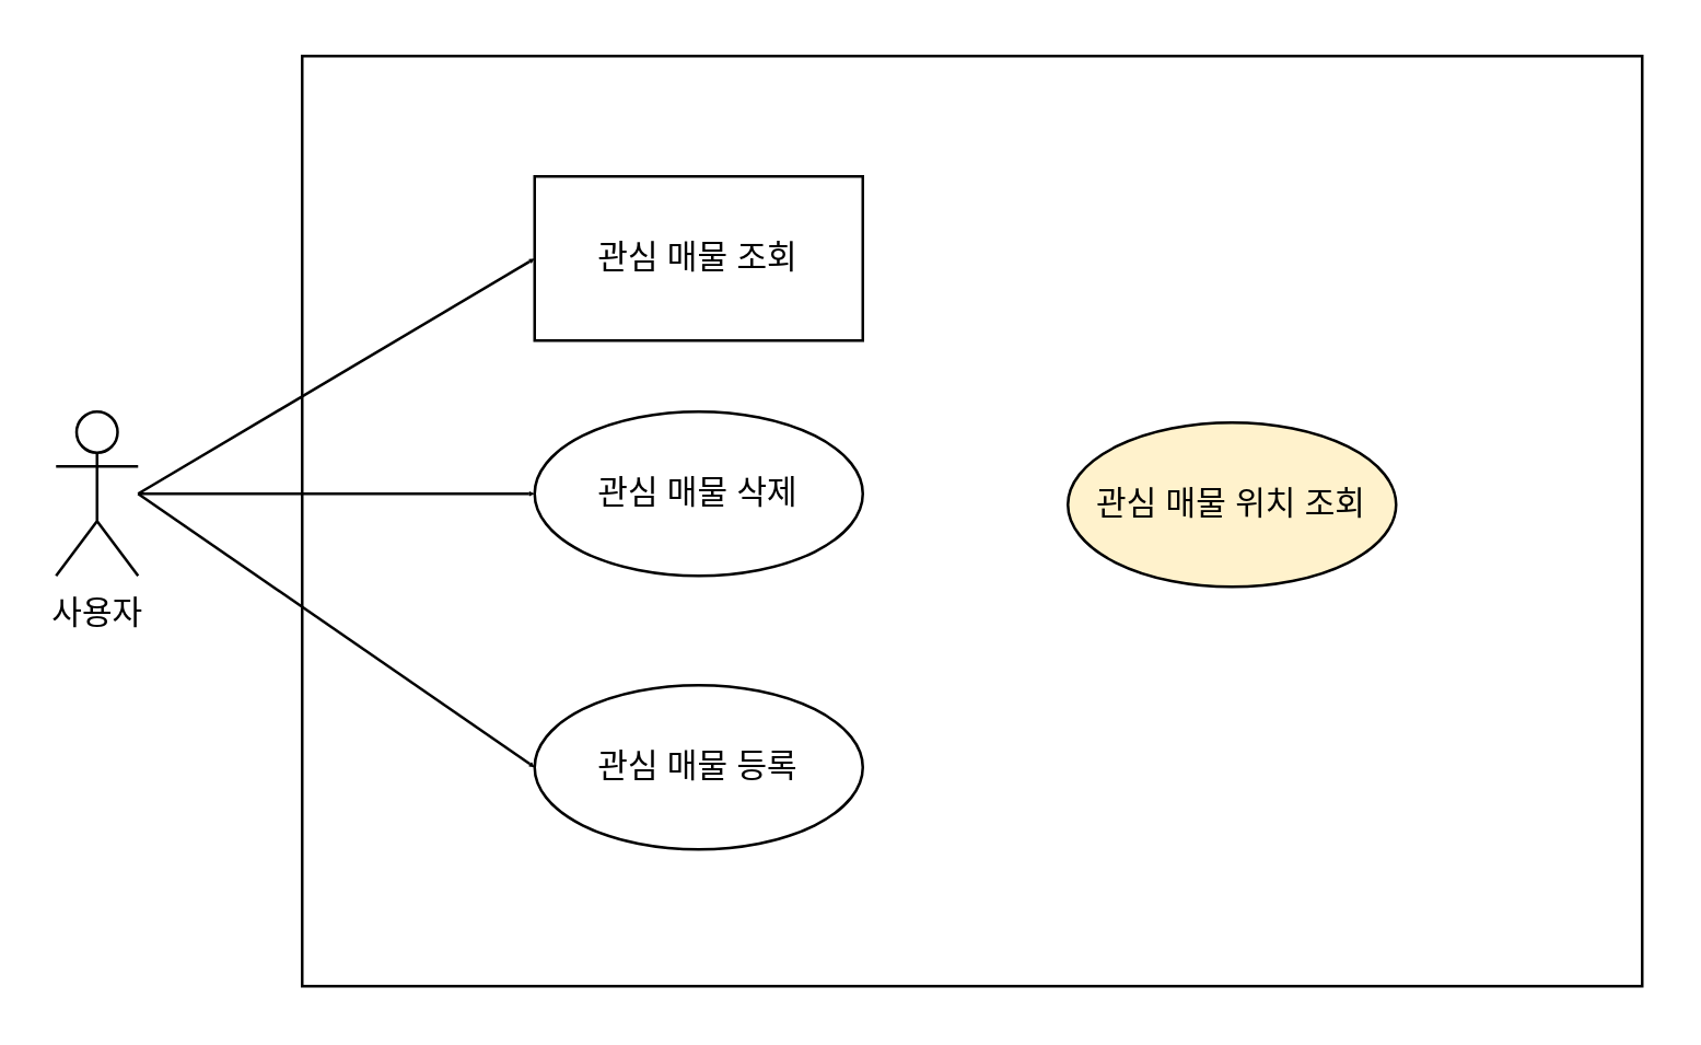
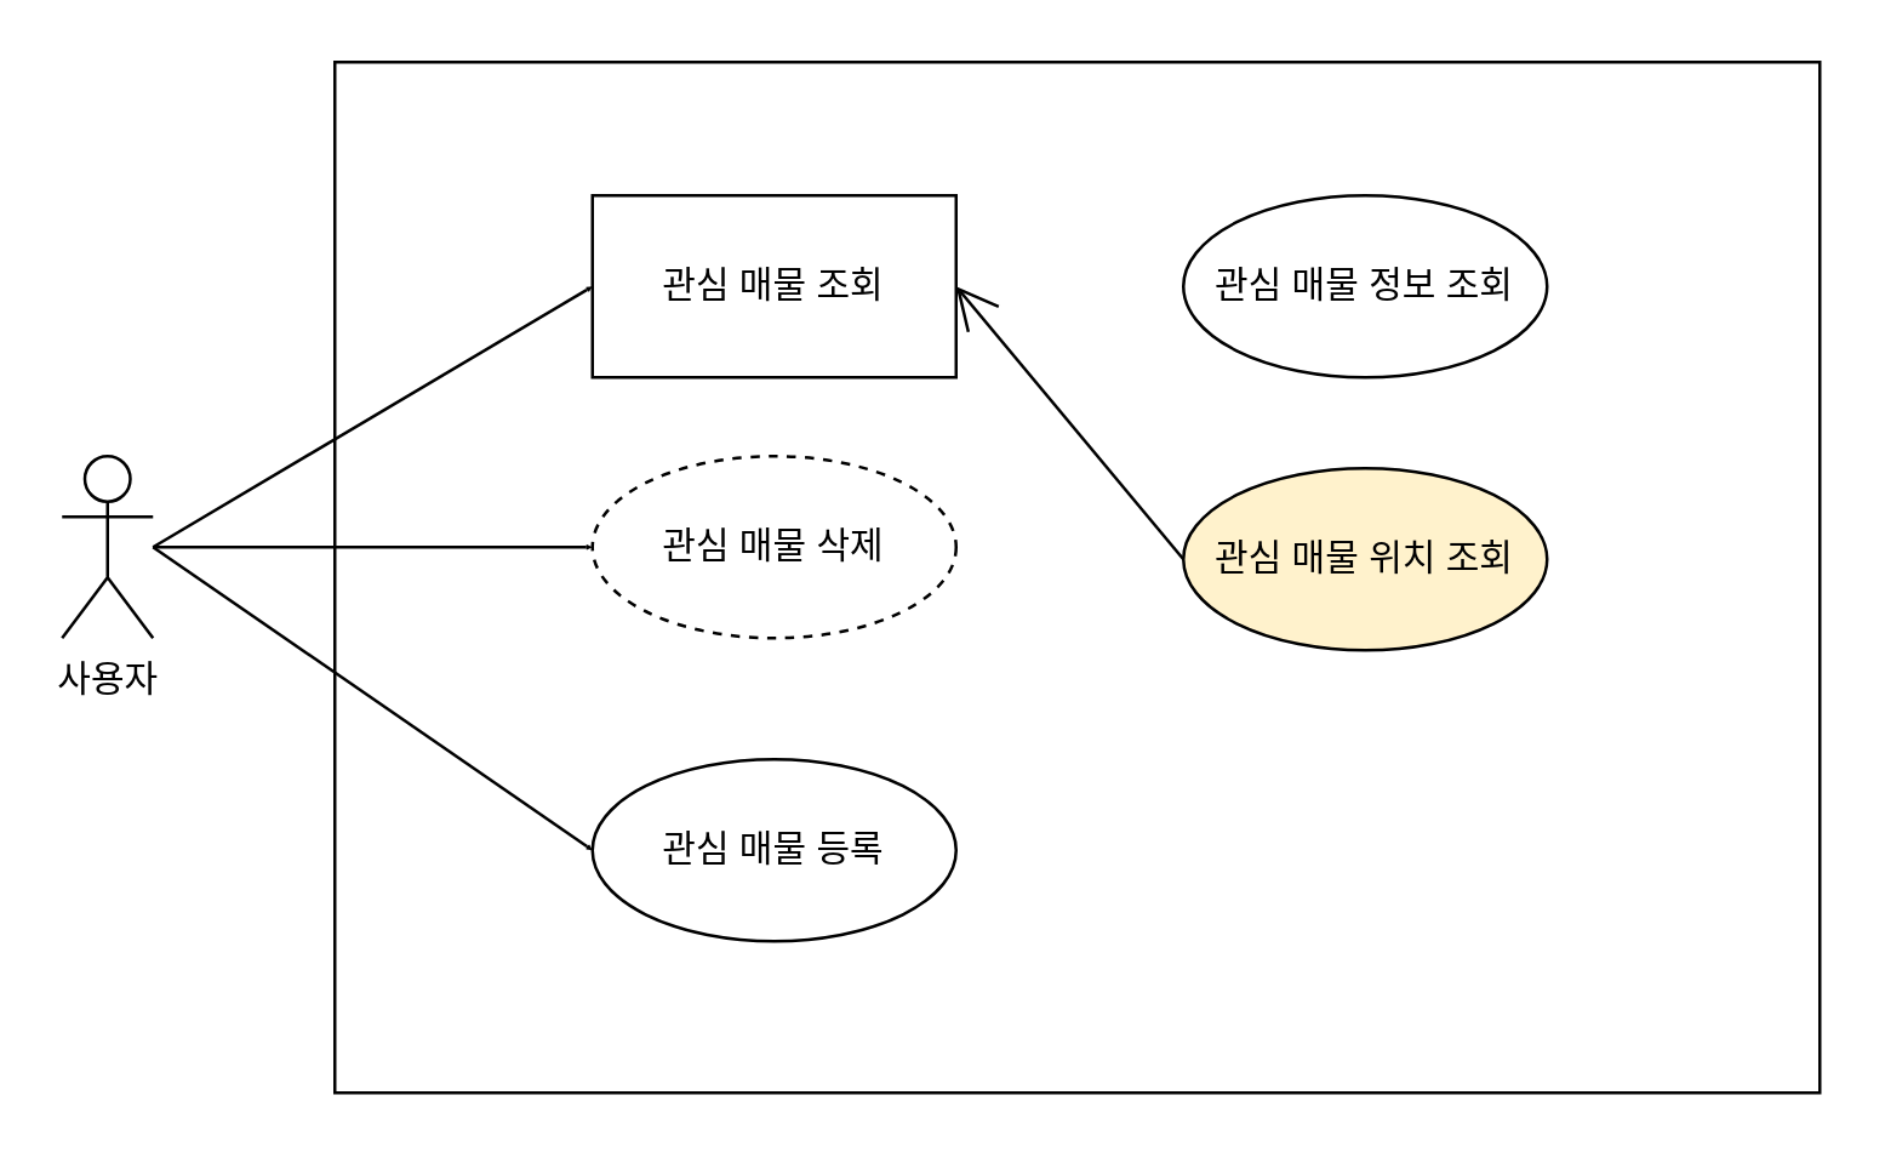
+ <mxCell id="5" value="관심 매물 정보 조회" style="ellipse;whiteSpace=wrap;html=1;" parent="1" vertex="1"><mxGeometry x="390" y="64" width="120" height="60" as="geometry" /></mxCell>
+ <mxCell id="12" value="" style="endArrow=open;endFill=1;endSize=12;html=1;rounded=0;exitX=0;exitY=0.5;exitDx=0;exitDy=0;entryX=1;entryY=0.5;entryDx=0;entryDy=0;" edge="1" parent="1" source="11" target="4"><mxGeometry width="160" relative="1" as="geometry"><mxPoint x="400" y="104" as="sourcePoint" /><mxPoint x="325" y="104" as="targetPoint" /></mxGeometry></mxCell>
- <mxCell id="8" value="관심 매물 삭제" style="ellipse;whiteSpace=wrap;html=1;" vertex="1" parent="1"><mxGeometry x="195" y="150" width="120" height="60" as="geometry" /></mxCell>
+ <mxCell id="8" value="관심 매물 삭제" style="ellipse;whiteSpace=wrap;html=1;dashed=1;" vertex="1" parent="1"><mxGeometry x="195" y="150" width="120" height="60" as="geometry" /></mxCell>
